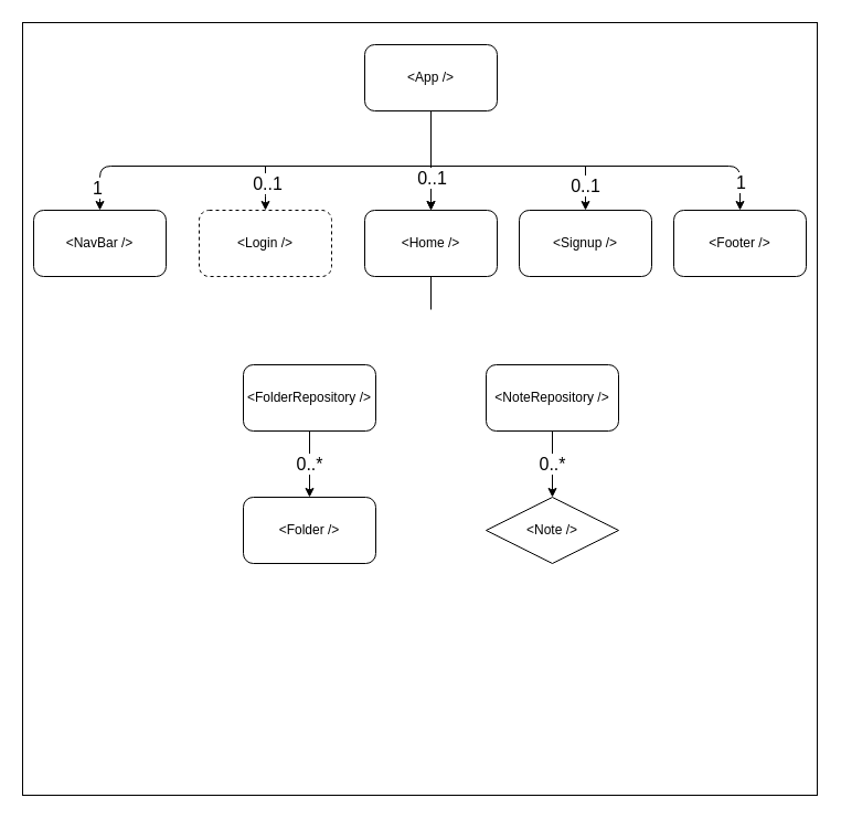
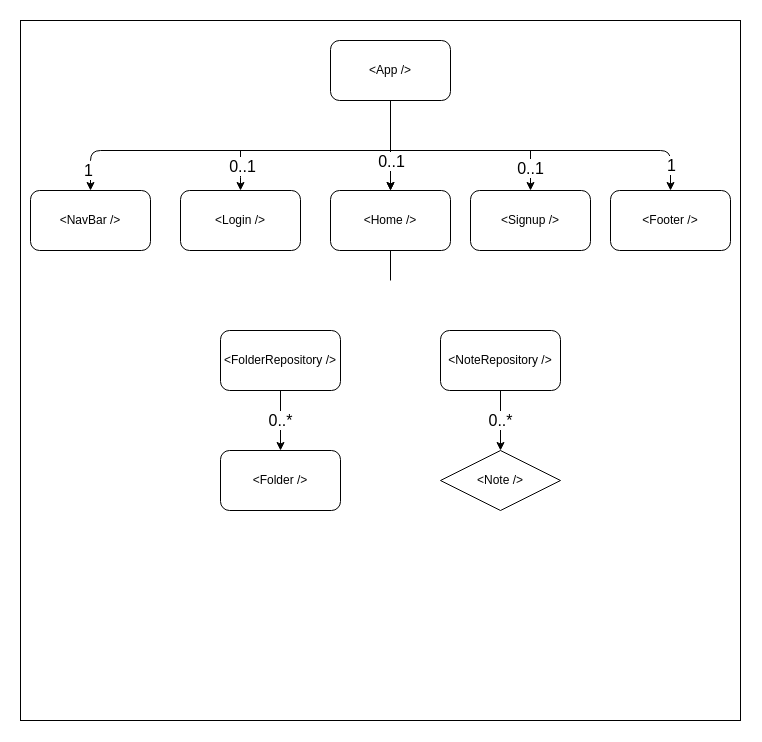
- <mxCell id="13" value="&amp;lt;Login /&amp;gt;" style="rounded=1;whiteSpace=wrap;html=1;dashed=1;" parent="1" vertex="1"><mxGeometry x="180" y="190" width="120" height="60" as="geometry" /></mxCell>
+ <mxCell id="13" value="&amp;lt;Login /&amp;gt;" style="rounded=1;whiteSpace=wrap;html=1;" parent="1" vertex="1"><mxGeometry x="180" y="190" width="120" height="60" as="geometry" /></mxCell>
